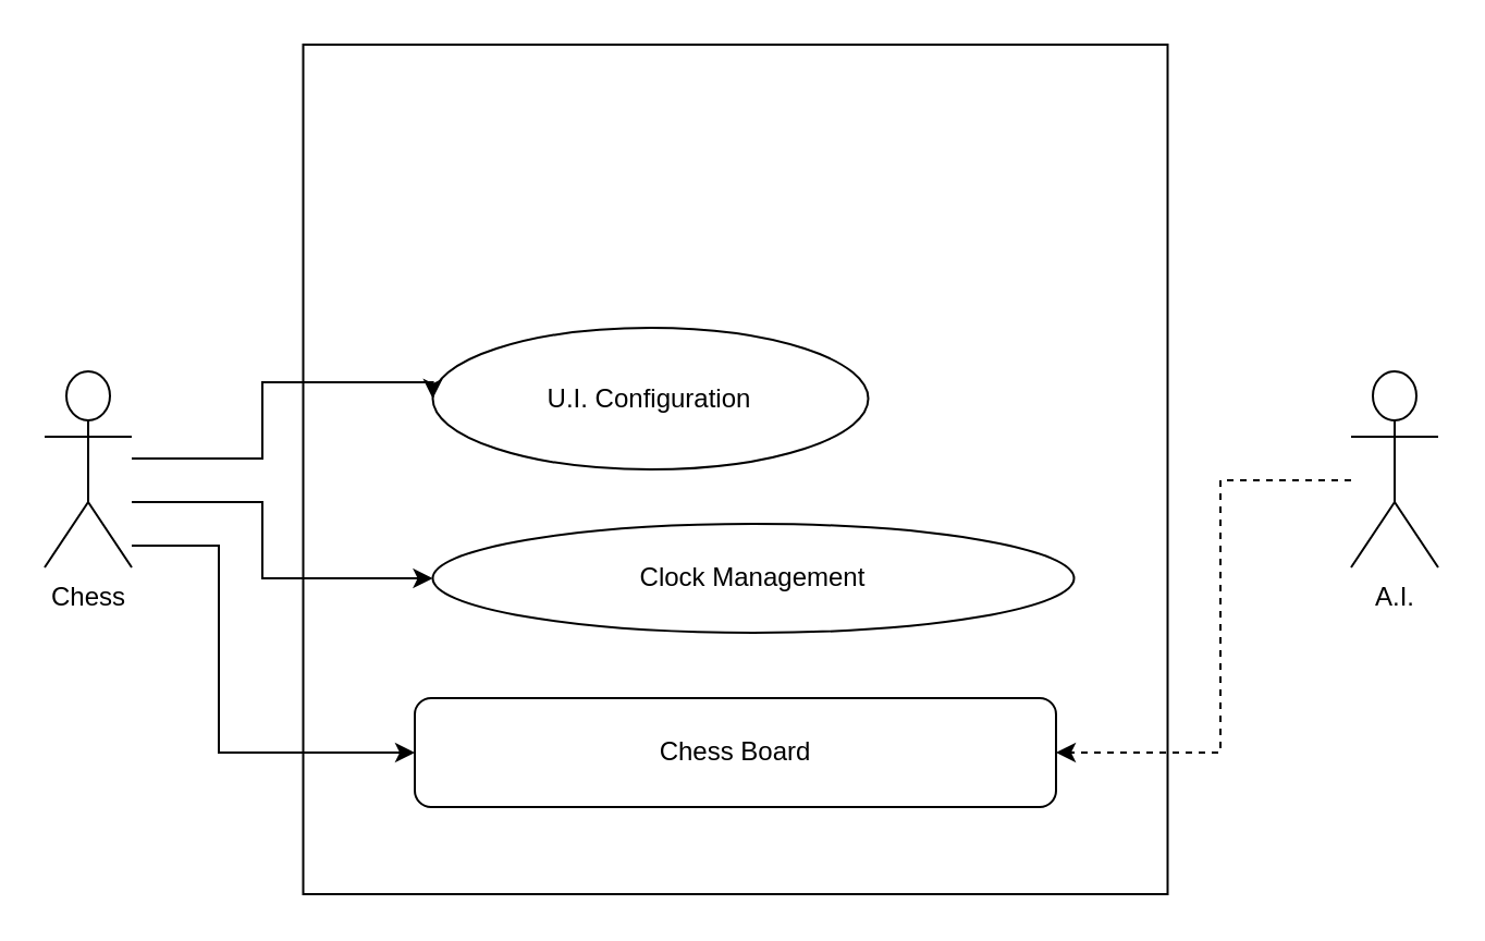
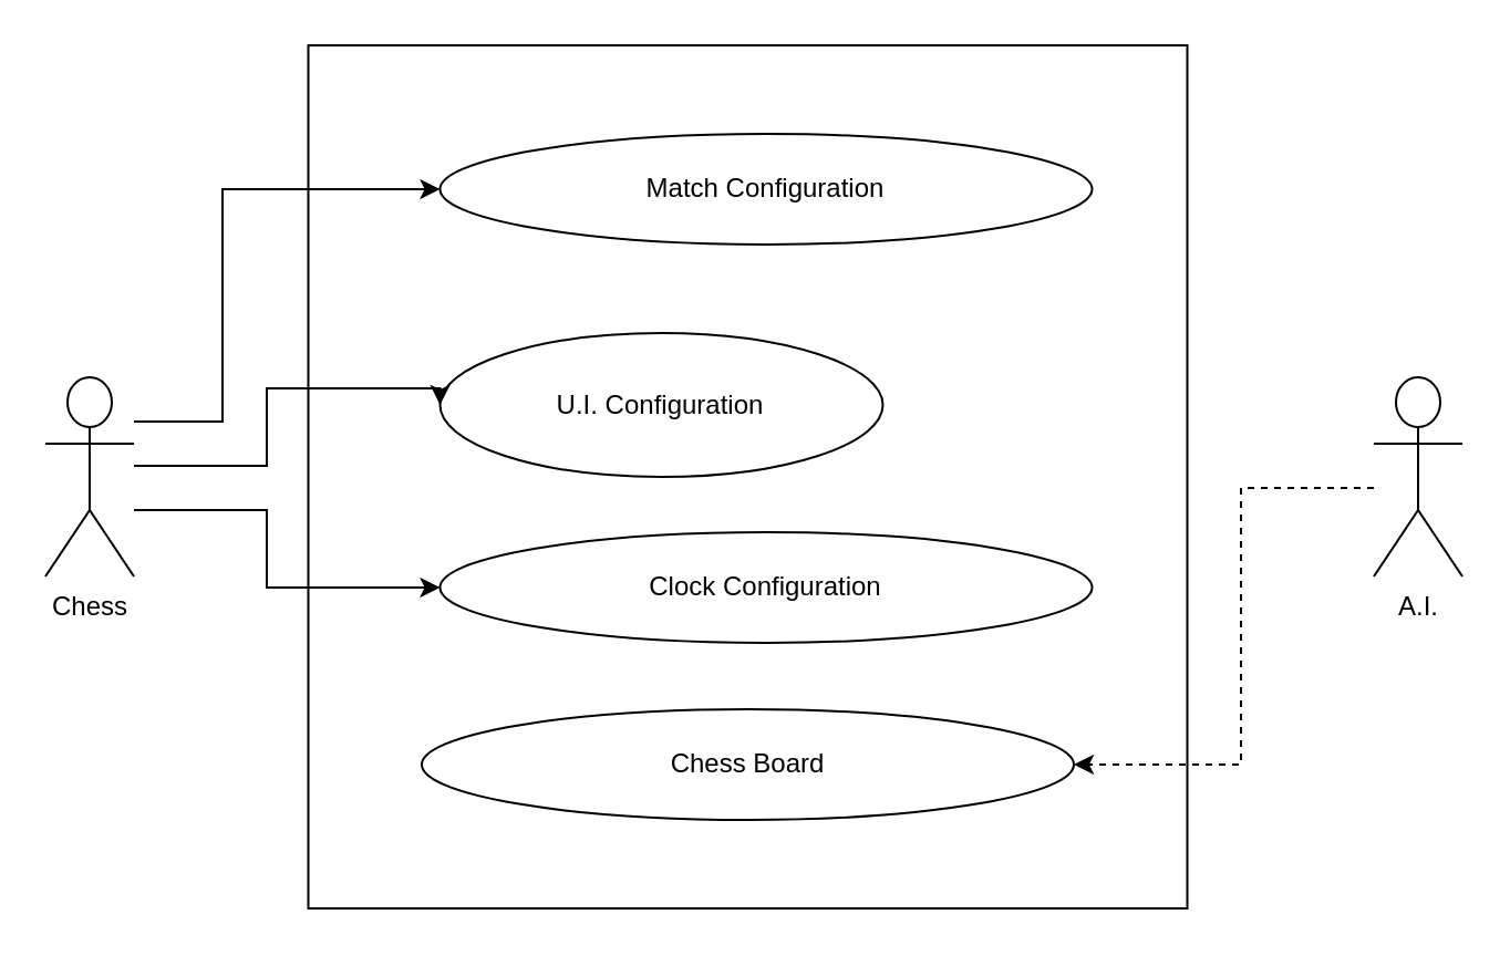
+ <mxCell id="3" value="Match Configuration" style="ellipse;whiteSpace=wrap;html=1;" vertex="1" parent="1"><mxGeometry x="198.25" y="60" width="294.5" height="50" as="geometry" /></mxCell>
+ <mxCell id="6" style="edgeStyle=orthogonalEdgeStyle;rounded=0;orthogonalLoop=1;jettySize=auto;html=1;entryX=0;entryY=0.5;entryDx=0;entryDy=0;" edge="1" parent="1" source="10" target="3"><mxGeometry relative="1" as="geometry"><Array as="points"><mxPoint x="100" y="190" /><mxPoint x="100" y="85" /></Array></mxGeometry></mxCell>
- <mxCell id="5" value="Clock Management" style="ellipse;whiteSpace=wrap;html=1;" vertex="1" parent="1"><mxGeometry x="198.25" y="240" width="294.5" height="50" as="geometry" /></mxCell>
+ <mxCell id="5" value="Clock Configuration" style="ellipse;whiteSpace=wrap;html=1;" vertex="1" parent="1"><mxGeometry x="198.25" y="240" width="294.5" height="50" as="geometry" /></mxCell>
- <mxCell id="9" style="edgeStyle=orthogonalEdgeStyle;rounded=0;orthogonalLoop=1;jettySize=auto;html=1;entryX=0;entryY=0.5;entryDx=0;entryDy=0;" edge="1" parent="1" source="10" target="11"><mxGeometry relative="1" as="geometry"><Array as="points"><mxPoint x="100" y="250" /><mxPoint x="100" y="345" /></Array></mxGeometry></mxCell>
- <mxCell id="11" value="Chess Board" style="whiteSpace=wrap;html=1;rounded=1;" vertex="1" parent="1"><mxGeometry x="190" y="320" width="294.5" height="50" as="geometry" /></mxCell>
+ <mxCell id="11" value="Chess Board" style="ellipse;whiteSpace=wrap;html=1;" vertex="1" parent="1"><mxGeometry x="190" y="320" width="294.5" height="50" as="geometry" /></mxCell>
